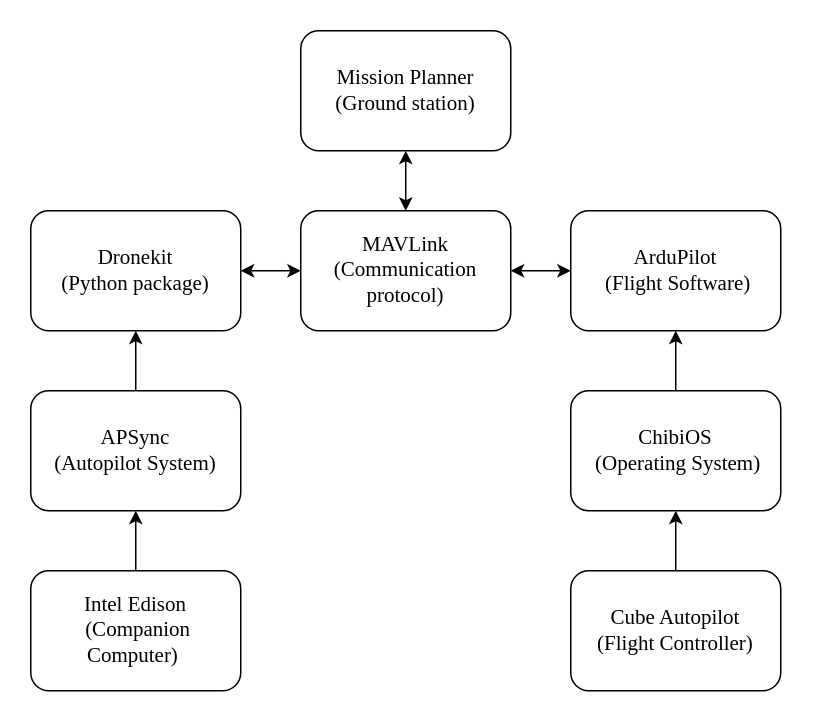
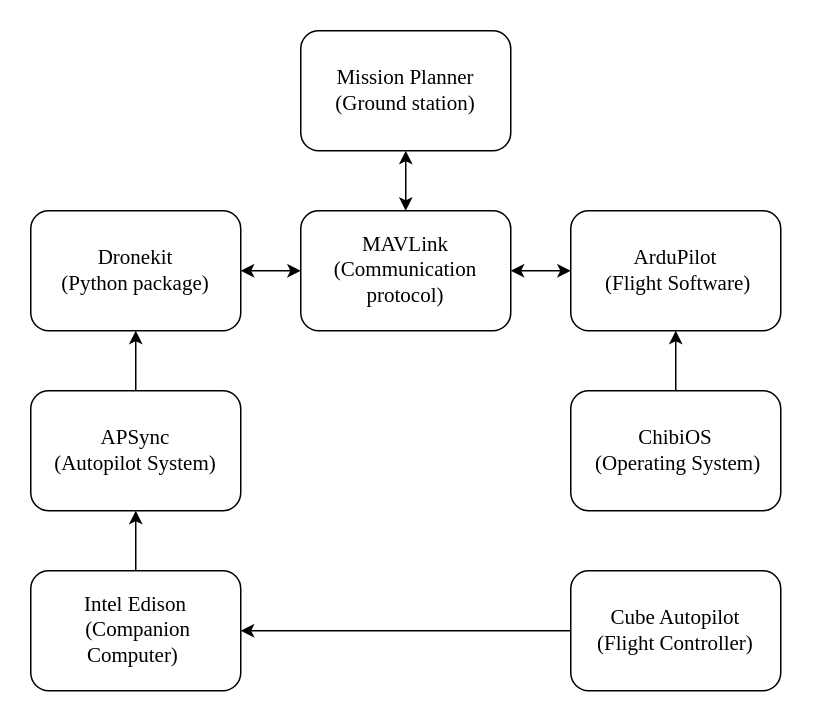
- <mxCell id="15" value="" style="edgeStyle=orthogonalEdgeStyle;rounded=0;orthogonalLoop=1;jettySize=auto;html=1;fontFamily=Times New Roman;fontSize=14;" edge="1" parent="1" source="16" target="14"><mxGeometry relative="1" as="geometry" /></mxCell>
+ <mxCell id="15" value="" style="edgeStyle=orthogonalEdgeStyle;rounded=0;orthogonalLoop=1;jettySize=auto;html=1;fontFamily=Times New Roman;fontSize=14;" edge="1" parent="1" source="16" target="3"><mxGeometry relative="1" as="geometry" /></mxCell>
